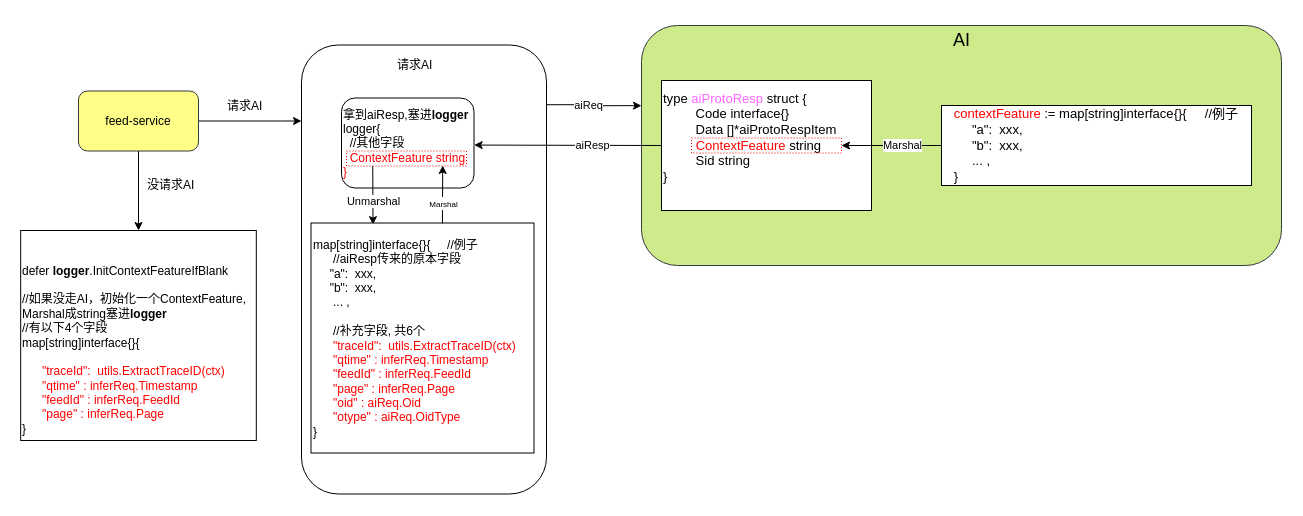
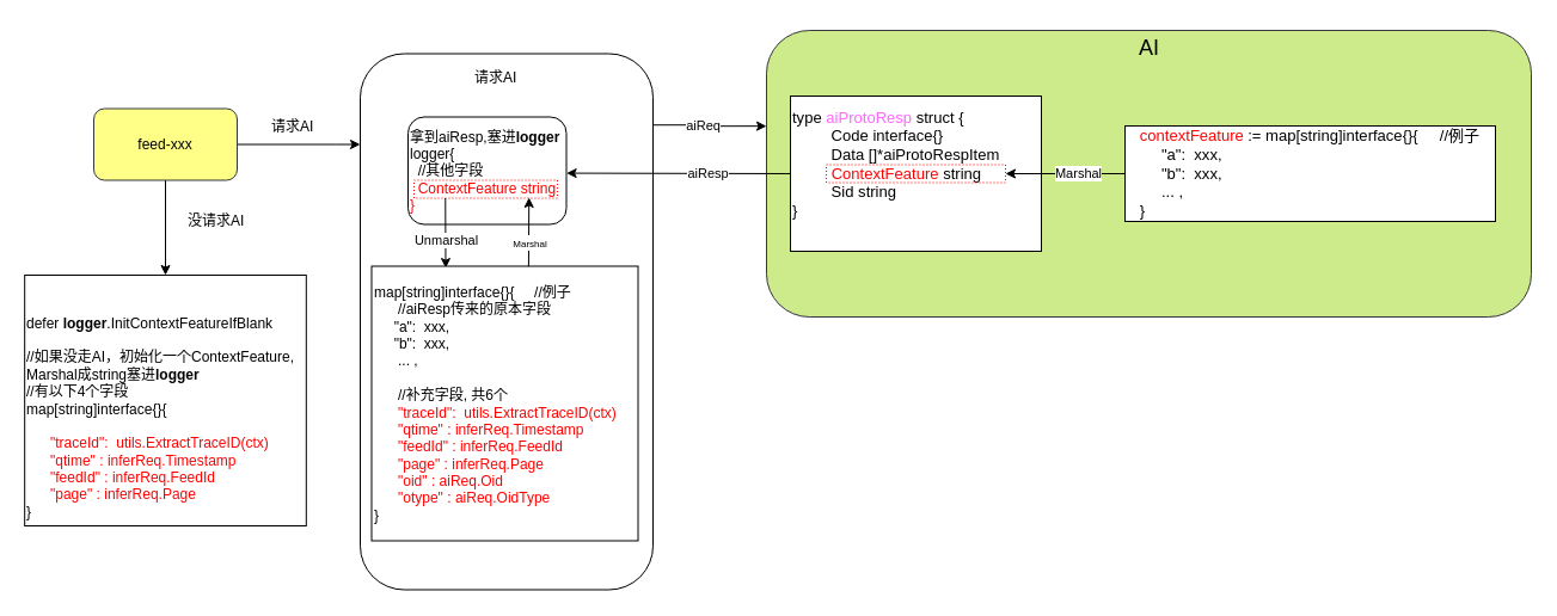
- <mxCell id="25" value="feed-service" style="rounded=1;whiteSpace=wrap;html=1;fillColor=#ffff88;strokeColor=#36393d;" vertex="1" parent="1"><mxGeometry x="78" y="90.5" width="120" height="60" as="geometry" /></mxCell>
+ <mxCell id="25" value="feed-xxx" style="rounded=1;whiteSpace=wrap;html=1;fillColor=#ffff88;strokeColor=#36393d;" vertex="1" parent="1"><mxGeometry x="78" y="90.5" width="120" height="60" as="geometry" /></mxCell>
- <mxCell id="26" value="没请求AI" style="text;strokeColor=none;fillColor=none;align=left;verticalAlign=middle;spacingLeft=4;spacingRight=4;overflow=hidden;points=[[0,0.5],[1,0.5]];portConstraint=eastwest;rotatable=0;whiteSpace=wrap;html=1;" vertex="1" parent="1"><mxGeometry x="141" y="170" width="60" height="30" as="geometry" /></mxCell>
+ <mxCell id="26" value="没请求AI" style="text;strokeColor=none;fillColor=none;align=left;verticalAlign=middle;spacingLeft=4;spacingRight=4;overflow=hidden;points=[[0,0.5],[1,0.5]];portConstraint=eastwest;rotatable=0;whiteSpace=wrap;html=1;" vertex="1" parent="1"><mxGeometry x="151" y="170" width="60" height="30" as="geometry" /></mxCell>
